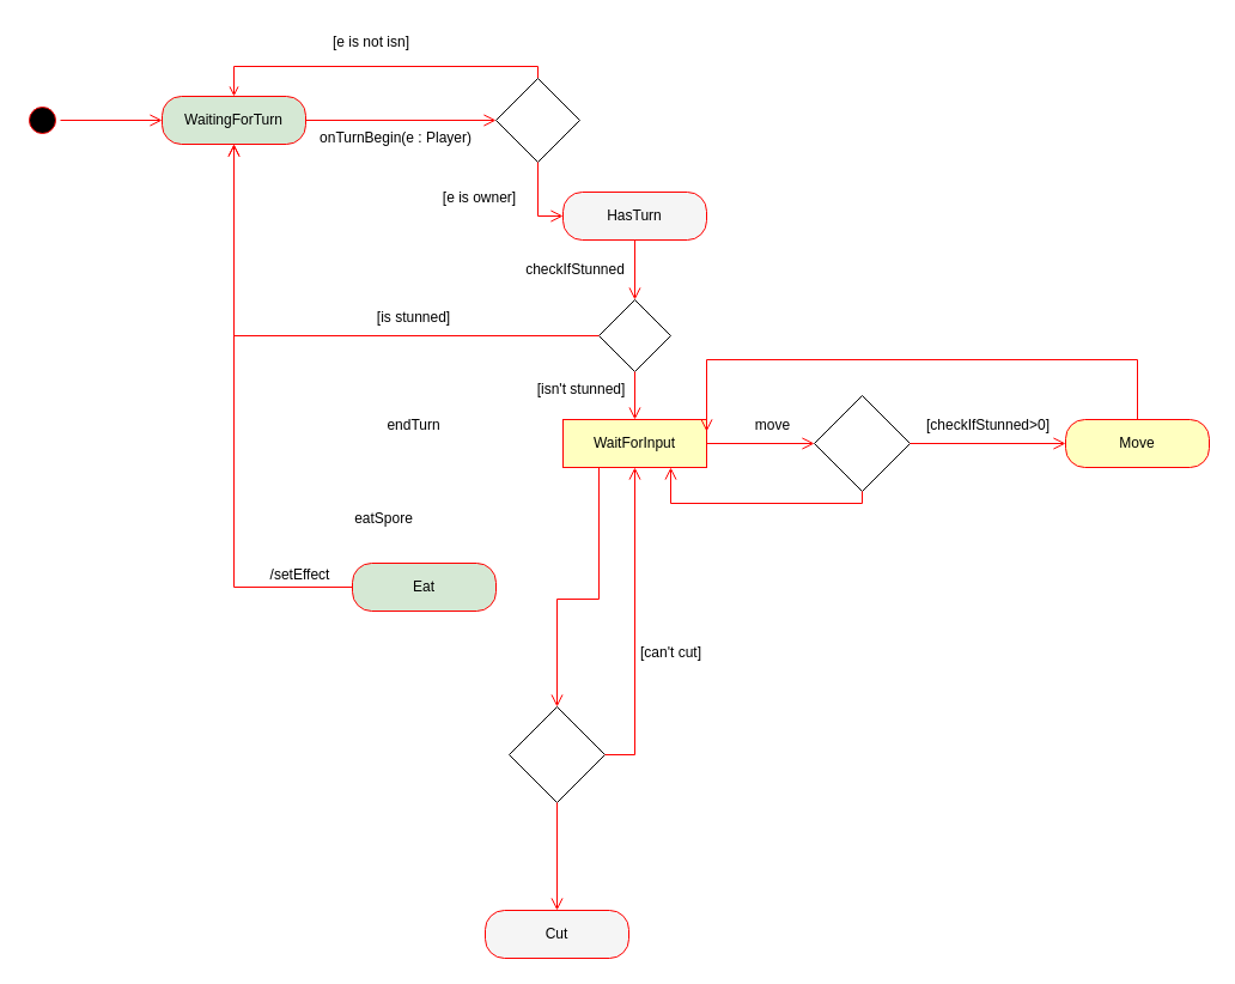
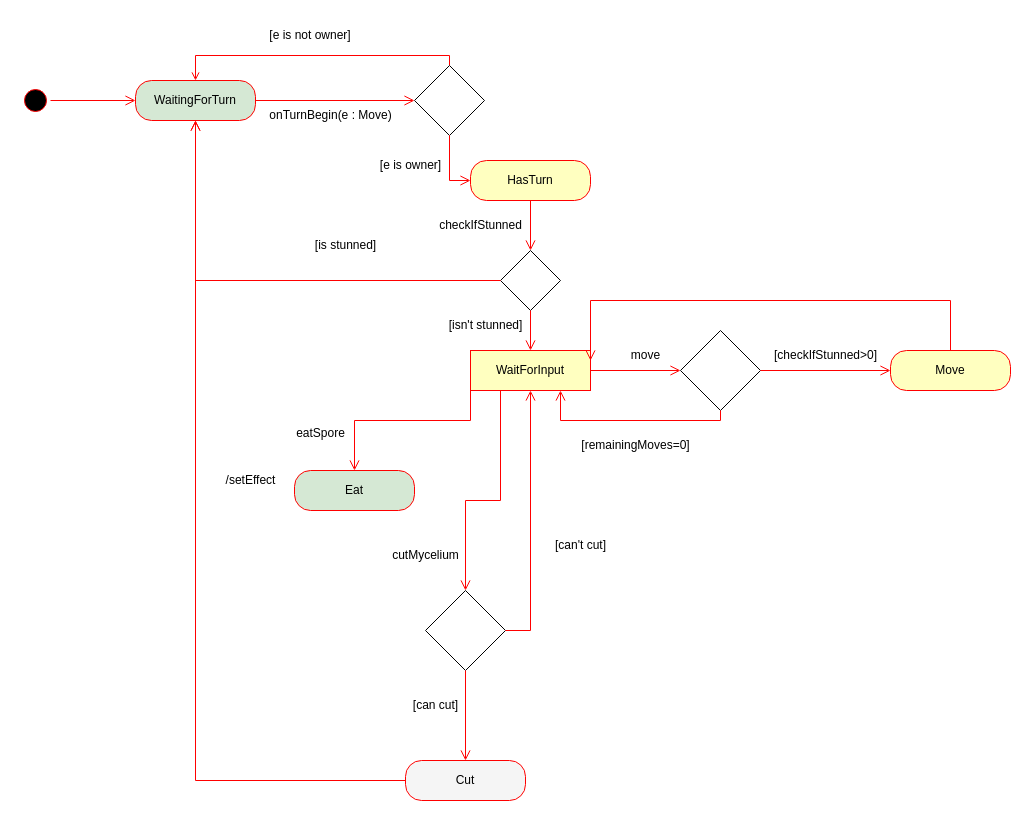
- <mxCell id="5" value="[e is not isn]" style="text;html=1;align=center;verticalAlign=middle;whiteSpace=wrap;rounded=0;" parent="1" vertex="1"><mxGeometry x="265" y="20" width="90" height="30" as="geometry" /></mxCell>
+ <mxCell id="5" value="[e is not owner]" style="text;html=1;align=center;verticalAlign=middle;whiteSpace=wrap;rounded=0;" parent="1" vertex="1"><mxGeometry x="265" y="20" width="90" height="30" as="geometry" /></mxCell>
- <mxCell id="7" value="onTurnBegin(e : Player)" style="text;html=1;align=center;verticalAlign=middle;resizable=0;points=[];autosize=1;strokeColor=none;fillColor=none;" parent="1" vertex="1"><mxGeometry x="255" y="100" width="150" height="30" as="geometry" /></mxCell>
+ <mxCell id="7" value="onTurnBegin(e : Move)" style="text;html=1;align=center;verticalAlign=middle;resizable=0;points=[];autosize=1;strokeColor=none;fillColor=none;" parent="1" vertex="1"><mxGeometry x="255" y="100" width="150" height="30" as="geometry" /></mxCell>
- <mxCell id="6" value="[e is owner]" style="text;html=1;align=center;verticalAlign=middle;resizable=0;points=[];autosize=1;strokeColor=none;fillColor=none;" parent="1" vertex="1"><mxGeometry x="360" y="150" width="80" height="30" as="geometry" /></mxCell>
+ <mxCell id="6" value="[e is owner]" style="text;html=1;align=center;verticalAlign=middle;resizable=0;points=[];autosize=1;strokeColor=none;fillColor=none;" parent="1" vertex="1"><mxGeometry x="370" y="150" width="80" height="30" as="geometry" /></mxCell>
- <mxCell id="36" value="HasTurn" style="rounded=1;whiteSpace=wrap;html=1;arcSize=40;fontColor=#000000;fillColor=#f5f5f5;strokeColor=#ff0000;" parent="1" vertex="1"><mxGeometry x="470" y="160" width="120" height="40" as="geometry" /></mxCell>
+ <mxCell id="36" value="HasTurn" style="rounded=1;whiteSpace=wrap;html=1;arcSize=40;fontColor=#000000;fillColor=#ffffc0;strokeColor=#ff0000;" parent="1" vertex="1"><mxGeometry x="470" y="160" width="120" height="40" as="geometry" /></mxCell>
- <mxCell id="43" value="[is stunned]" style="text;html=1;align=center;verticalAlign=middle;resizable=0;points=[];autosize=1;strokeColor=none;fillColor=none;" parent="1" vertex="1"><mxGeometry x="305" y="250" width="80" height="30" as="geometry" /></mxCell>
+ <mxCell id="43" value="[is stunned]" style="text;html=1;align=center;verticalAlign=middle;resizable=0;points=[];autosize=1;strokeColor=none;fillColor=none;" parent="1" vertex="1"><mxGeometry x="305" y="230" width="80" height="30" as="geometry" /></mxCell>
- <mxCell id="12" value="endTurn" style="text;html=1;align=center;verticalAlign=middle;resizable=0;points=[];autosize=1;strokeColor=none;fillColor=none;" parent="1" vertex="1"><mxGeometry x="310" y="340" width="70" height="30" as="geometry" /></mxCell>
+ <mxCell id="15" value="" style="edgeStyle=orthogonalEdgeStyle;html=1;verticalAlign=bottom;endArrow=open;endSize=8;strokeColor=#ff0000;rounded=0;exitX=0;exitY=0.75;exitDx=0;exitDy=0;entryX=0.5;entryY=0;entryDx=0;entryDy=0;" parent="1" source="11" target="13" edge="1"><mxGeometry relative="1" as="geometry"><mxPoint x="438" y="620" as="targetPoint" /><mxPoint x="438" y="560" as="sourcePoint" /><Array as="points"><mxPoint x="470" y="420" /><mxPoint x="354" y="420" /></Array></mxGeometry></mxCell>
+ <mxCell id="22" value="[remainingMoves=0]" style="text;html=1;align=center;verticalAlign=middle;resizable=0;points=[];autosize=1;strokeColor=none;fillColor=none;" parent="1" vertex="1"><mxGeometry x="570" y="430" width="130" height="30" as="geometry" /></mxCell>
- <mxCell id="14" value="" style="edgeStyle=orthogonalEdgeStyle;html=1;verticalAlign=bottom;endArrow=open;endSize=8;strokeColor=#ff0000;rounded=0;" parent="1" source="13" target="9" edge="1"><mxGeometry relative="1" as="geometry"><mxPoint x="428" y="520" as="targetPoint" /></mxGeometry></mxCell>
- <mxCell id="33" value="[can't cut]" style="text;html=1;align=center;verticalAlign=middle;resizable=0;points=[];autosize=1;strokeColor=none;fillColor=none;" parent="1" vertex="1"><mxGeometry x="525" y="530" width="70" height="30" as="geometry" /></mxCell>
+ <mxCell id="33" value="[can't cut]" style="text;html=1;align=center;verticalAlign=middle;resizable=0;points=[];autosize=1;strokeColor=none;fillColor=none;" parent="1" vertex="1"><mxGeometry x="545" y="530" width="70" height="30" as="geometry" /></mxCell>
+ <mxCell id="27" value="cutMycelium" style="text;html=1;align=center;verticalAlign=middle;resizable=0;points=[];autosize=1;strokeColor=none;fillColor=none;" parent="1" vertex="1"><mxGeometry x="380" y="540" width="90" height="30" as="geometry" /></mxCell>
+ <mxCell id="34" value="[can cut]" style="text;html=1;align=center;verticalAlign=middle;resizable=0;points=[];autosize=1;strokeColor=none;fillColor=none;" parent="1" vertex="1"><mxGeometry x="400" y="690" width="70" height="30" as="geometry" /></mxCell>
+ <mxCell id="26" value="" style="edgeStyle=orthogonalEdgeStyle;html=1;verticalAlign=bottom;endArrow=open;endSize=8;strokeColor=#ff0000;rounded=0;" parent="1" source="25" target="9" edge="1"><mxGeometry relative="1" as="geometry"><mxPoint x="460" y="650" as="targetPoint" /></mxGeometry></mxCell>
